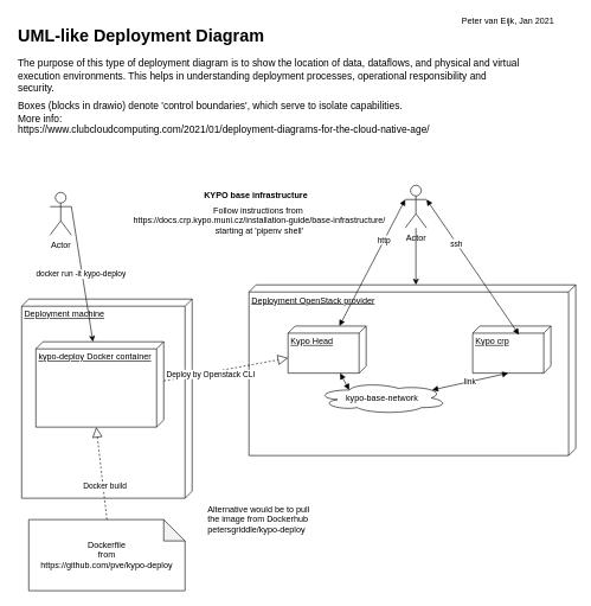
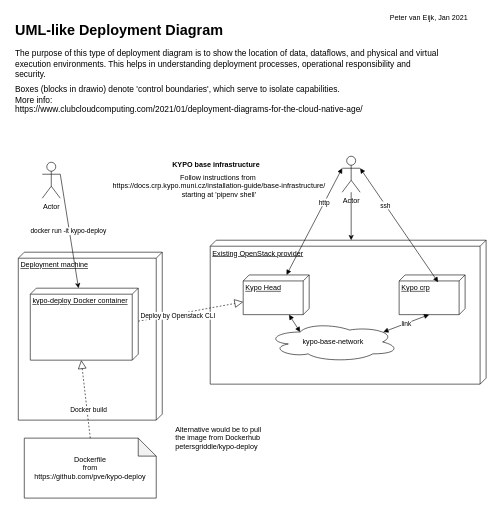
- <mxCell id="4" value="Deployment OpenStack provider" style="verticalAlign=top;align=left;spacingTop=8;spacingLeft=2;spacingRight=12;shape=cube;size=10;direction=south;fontStyle=4;html=1;" parent="3" vertex="1"><mxGeometry width="460" height="240" as="geometry" /></mxCell>
+ <mxCell id="4" value="Existing OpenStack provider" style="verticalAlign=top;align=left;spacingTop=8;spacingLeft=2;spacingRight=12;shape=cube;size=10;direction=south;fontStyle=4;html=1;" parent="3" vertex="1"><mxGeometry width="460" height="240" as="geometry" /></mxCell>
- <mxCell id="7" value="kypo-base-network" style="ellipse;shape=cloud;whiteSpace=wrap;html=1;" parent="3" vertex="1"><mxGeometry x="95" y="136.552" width="185" height="45" as="geometry" /></mxCell>
+ <mxCell id="7" value="kypo-base-network" style="ellipse;shape=cloud;whiteSpace=wrap;html=1;" parent="3" vertex="1"><mxGeometry x="95" y="136.552" width="220" height="66.207" as="geometry" /></mxCell>
